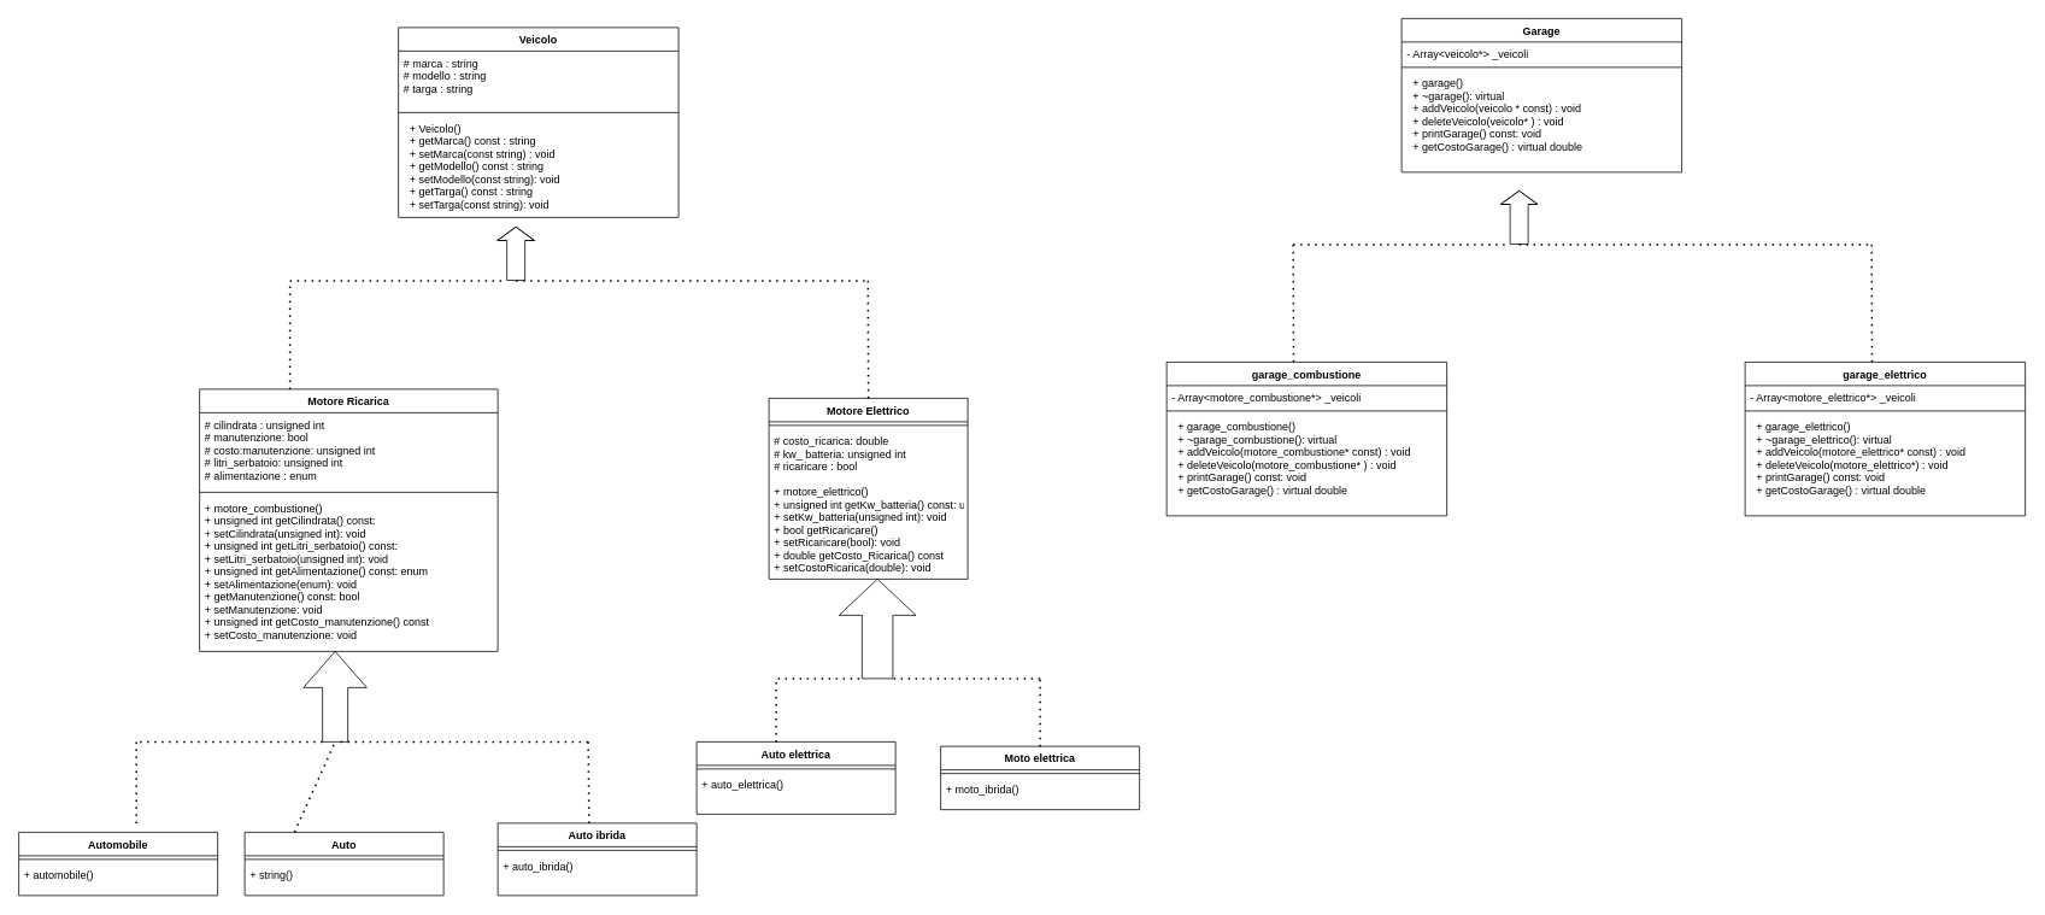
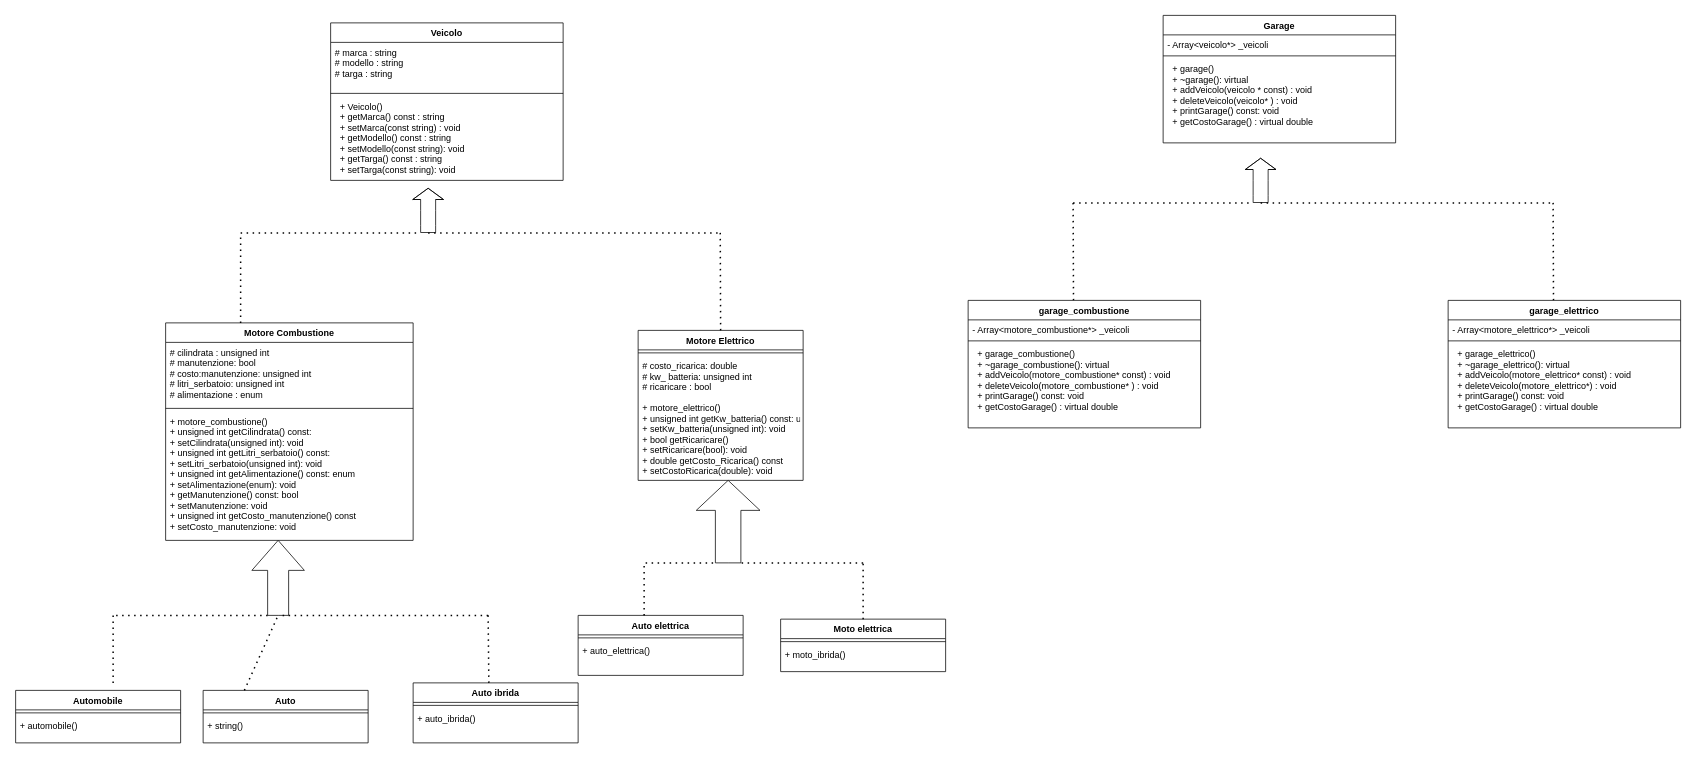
- <mxCell id="6" value="Motore Ricarica" style="swimlane;fontStyle=1;align=center;verticalAlign=top;childLayout=stackLayout;horizontal=1;startSize=26;horizontalStack=0;resizeParent=1;resizeParentMax=0;resizeLast=0;collapsible=1;marginBottom=0;" parent="1" vertex="1"><mxGeometry x="220" y="430" width="330" height="290" as="geometry" /></mxCell>
+ <mxCell id="6" value="Motore Combustione" style="swimlane;fontStyle=1;align=center;verticalAlign=top;childLayout=stackLayout;horizontal=1;startSize=26;horizontalStack=0;resizeParent=1;resizeParentMax=0;resizeLast=0;collapsible=1;marginBottom=0;" parent="1" vertex="1"><mxGeometry x="220" y="430" width="330" height="290" as="geometry" /></mxCell>
